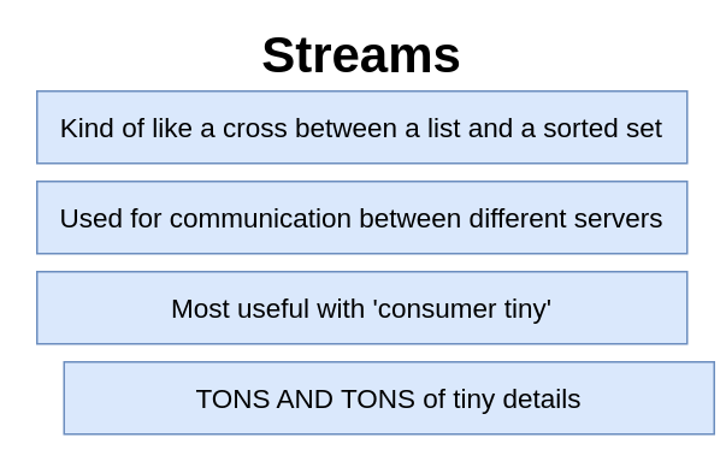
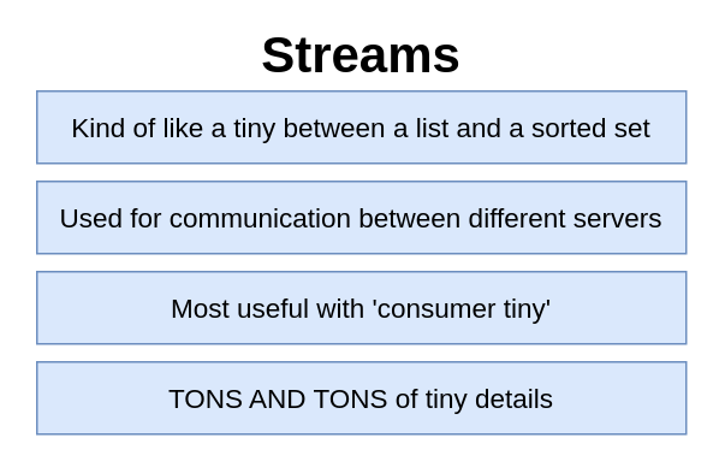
- <mxCell id="4" value="Kind of like a cross between a list and a sorted set" style="rounded=0;whiteSpace=wrap;html=1;fillColor=#dae8fc;strokeColor=#6c8ebf;fontSize=15;" vertex="1" parent="1"><mxGeometry x="20" y="50" width="360" height="40" as="geometry" /></mxCell>
+ <mxCell id="4" value="Kind of like a tiny between a list and a sorted set" style="rounded=0;whiteSpace=wrap;html=1;fillColor=#dae8fc;strokeColor=#6c8ebf;fontSize=15;" vertex="1" parent="1"><mxGeometry x="20" y="50" width="360" height="40" as="geometry" /></mxCell>
- <mxCell id="6" value="TONS AND TONS of tiny details" style="rounded=0;whiteSpace=wrap;html=1;fillColor=#dae8fc;strokeColor=#6c8ebf;fontSize=15;" vertex="1" parent="1"><mxGeometry x="35" y="200" width="360" height="40" as="geometry" /></mxCell>
+ <mxCell id="6" value="TONS AND TONS of tiny details" style="rounded=0;whiteSpace=wrap;html=1;fillColor=#dae8fc;strokeColor=#6c8ebf;fontSize=15;" vertex="1" parent="1"><mxGeometry x="20" y="200" width="360" height="40" as="geometry" /></mxCell>
